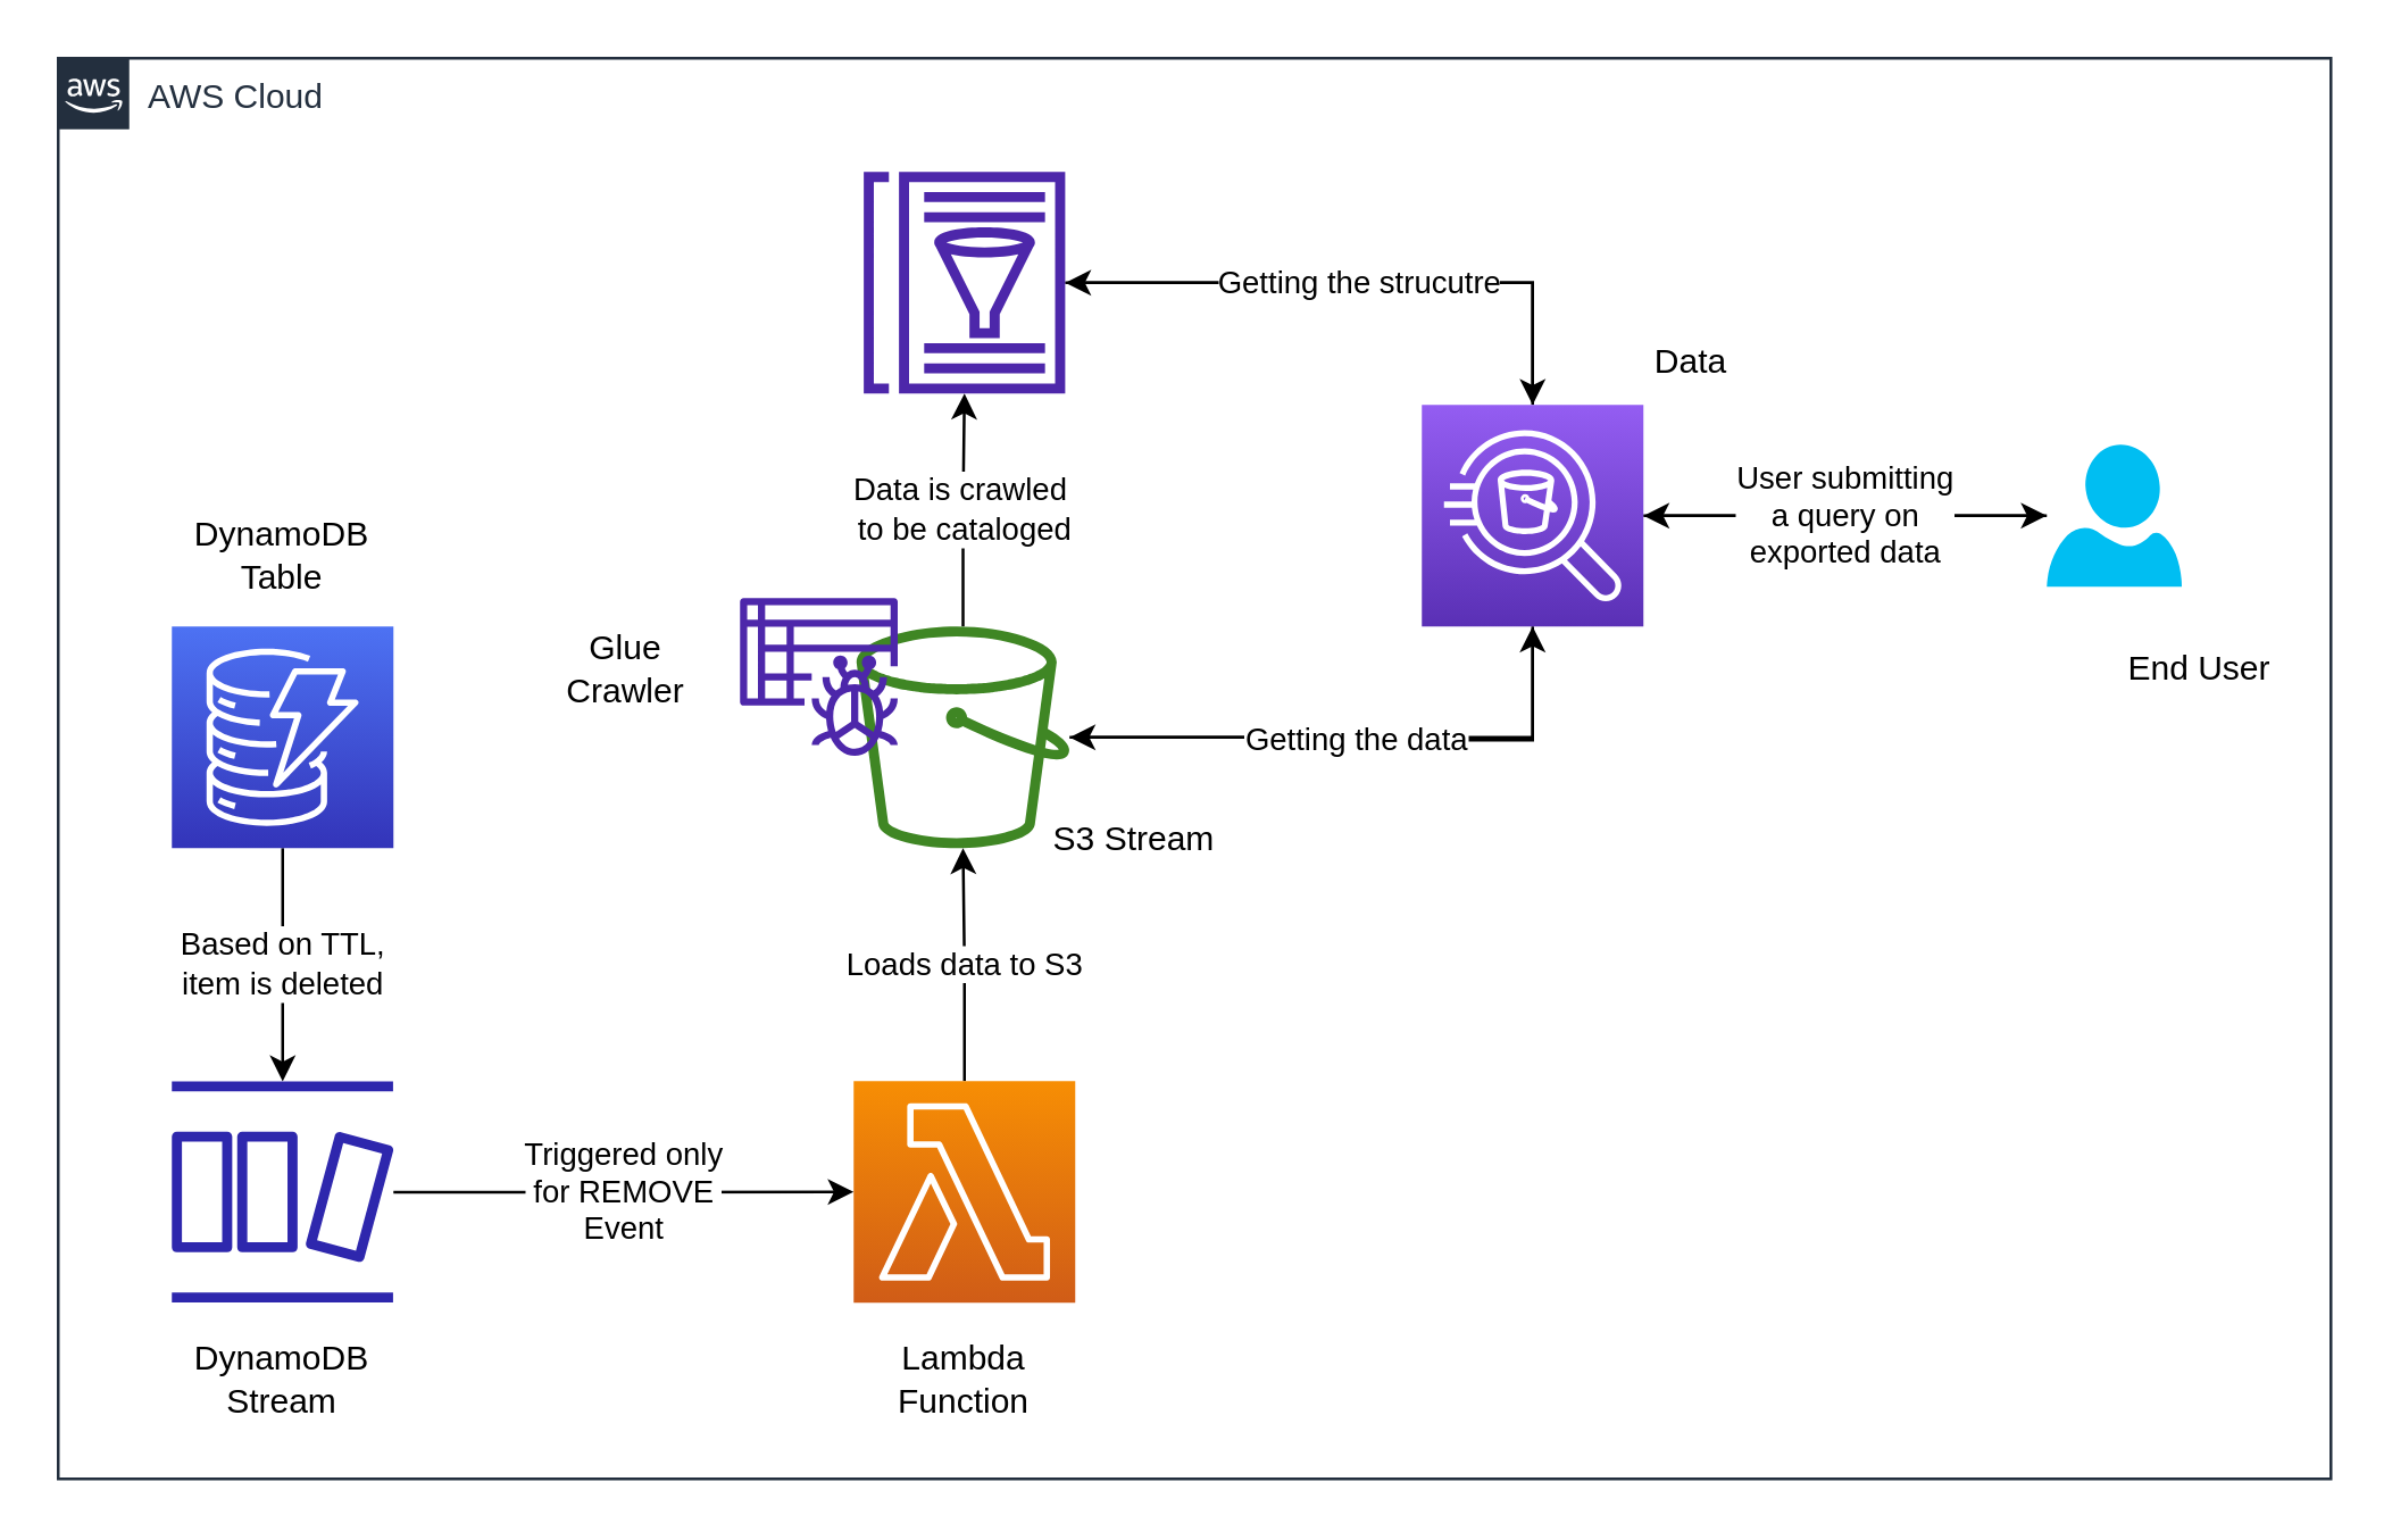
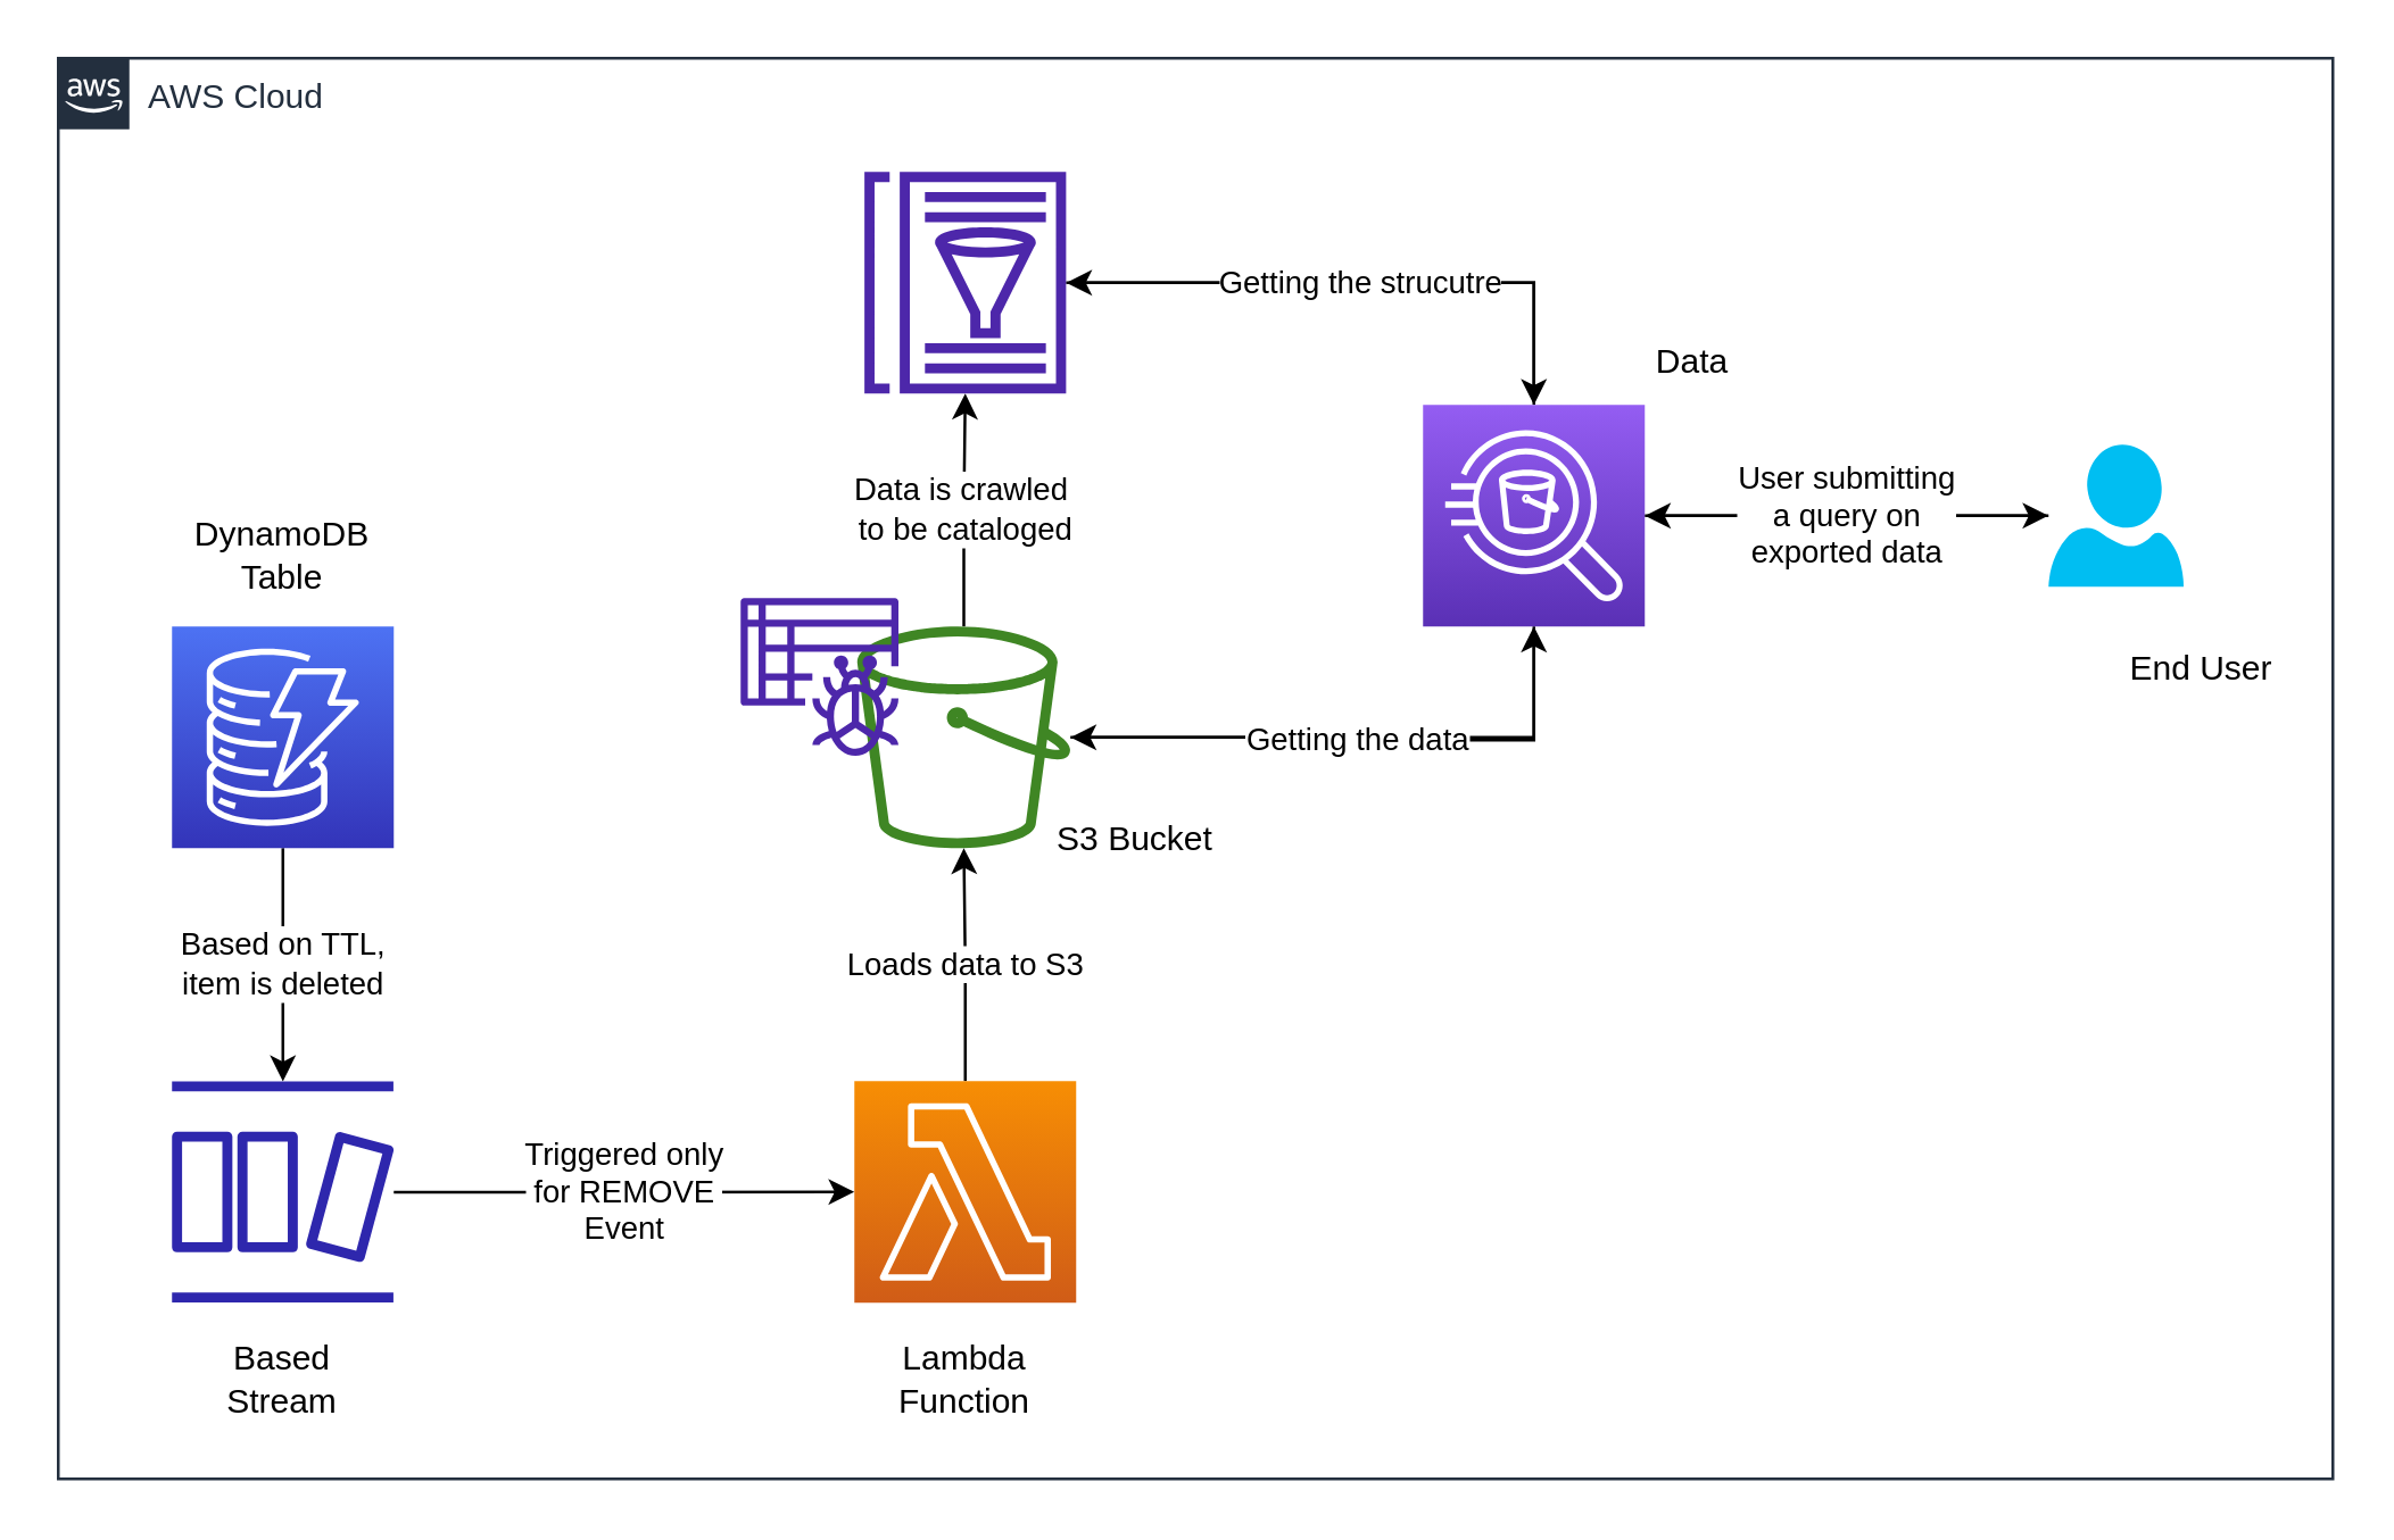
- <mxCell id="25" value="Glue Crawler" style="text;html=1;strokeColor=none;fillColor=none;align=center;verticalAlign=middle;whiteSpace=wrap;rounded=0;" vertex="1" parent="1"><mxGeometry x="190" y="220" width="60" height="30" as="geometry" /></mxCell>
- <mxCell id="24" value="S3 Stream" style="text;html=1;strokeColor=none;fillColor=none;align=center;verticalAlign=middle;whiteSpace=wrap;rounded=0;" vertex="1" parent="1"><mxGeometry x="369" y="280" width="60" height="30" as="geometry" /></mxCell>
+ <mxCell id="24" value="S3 Bucket" style="text;html=1;strokeColor=none;fillColor=none;align=center;verticalAlign=middle;whiteSpace=wrap;rounded=0;" vertex="1" parent="1"><mxGeometry x="369" y="280" width="60" height="30" as="geometry" /></mxCell>
- <mxCell id="21" value="DynamoDB Stream" style="text;html=1;strokeColor=none;fillColor=none;align=center;verticalAlign=middle;whiteSpace=wrap;rounded=0;" vertex="1" parent="1"><mxGeometry x="69" y="470" width="60" height="30" as="geometry" /></mxCell>
+ <mxCell id="21" value="Based Stream" style="text;html=1;strokeColor=none;fillColor=none;align=center;verticalAlign=middle;whiteSpace=wrap;rounded=0;" vertex="1" parent="1"><mxGeometry x="69" y="470" width="60" height="30" as="geometry" /></mxCell>
